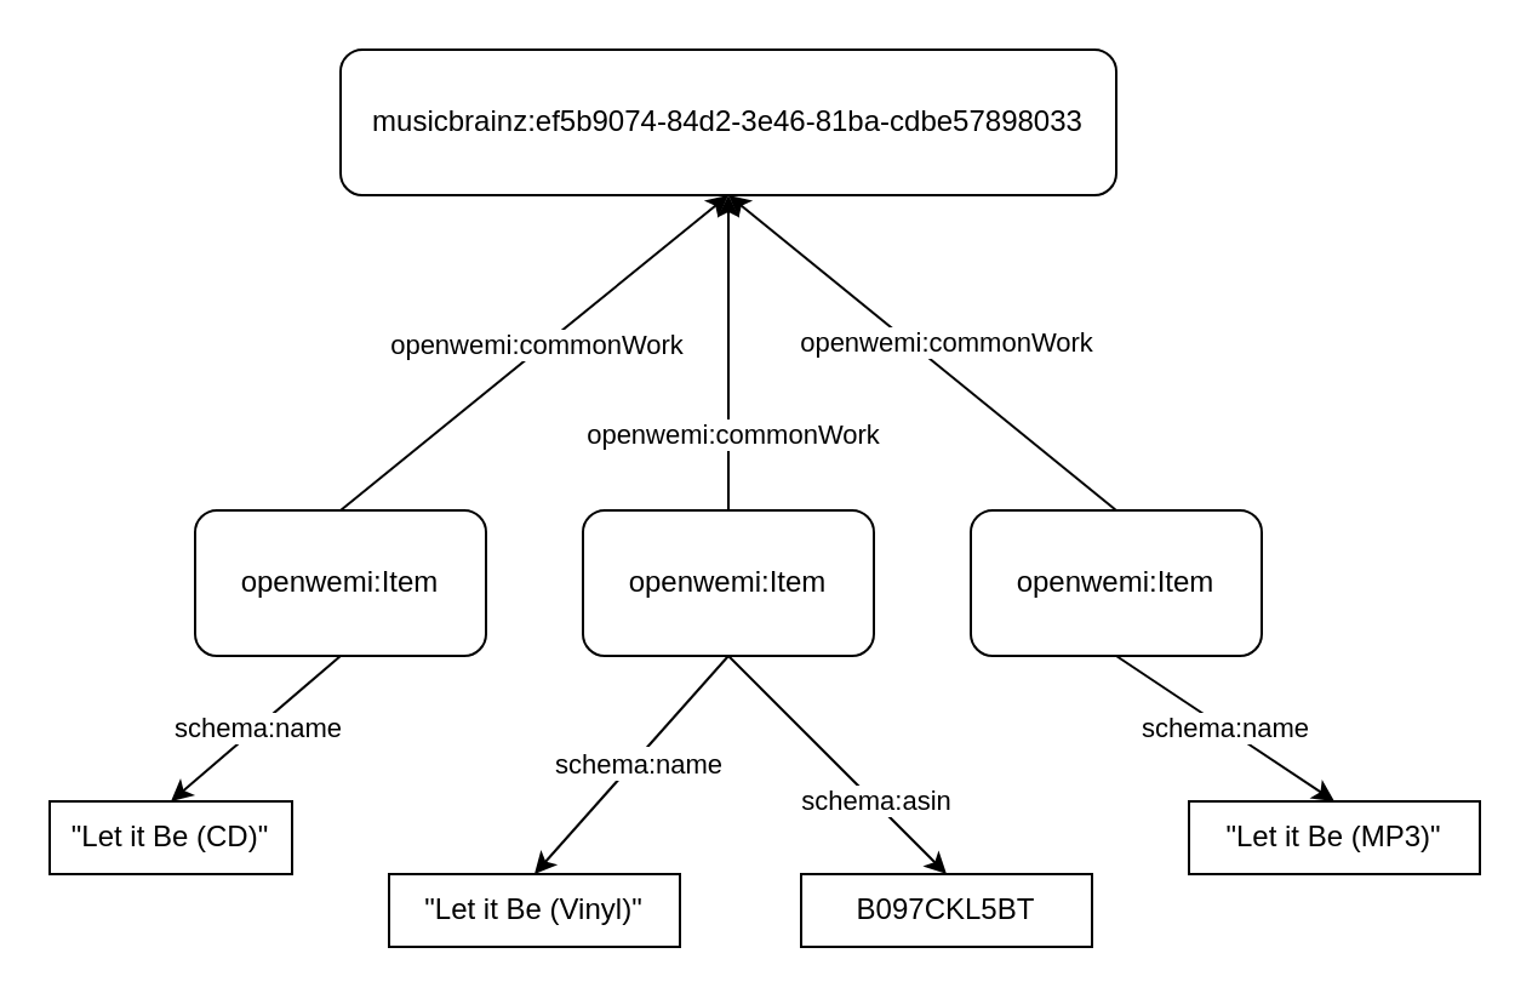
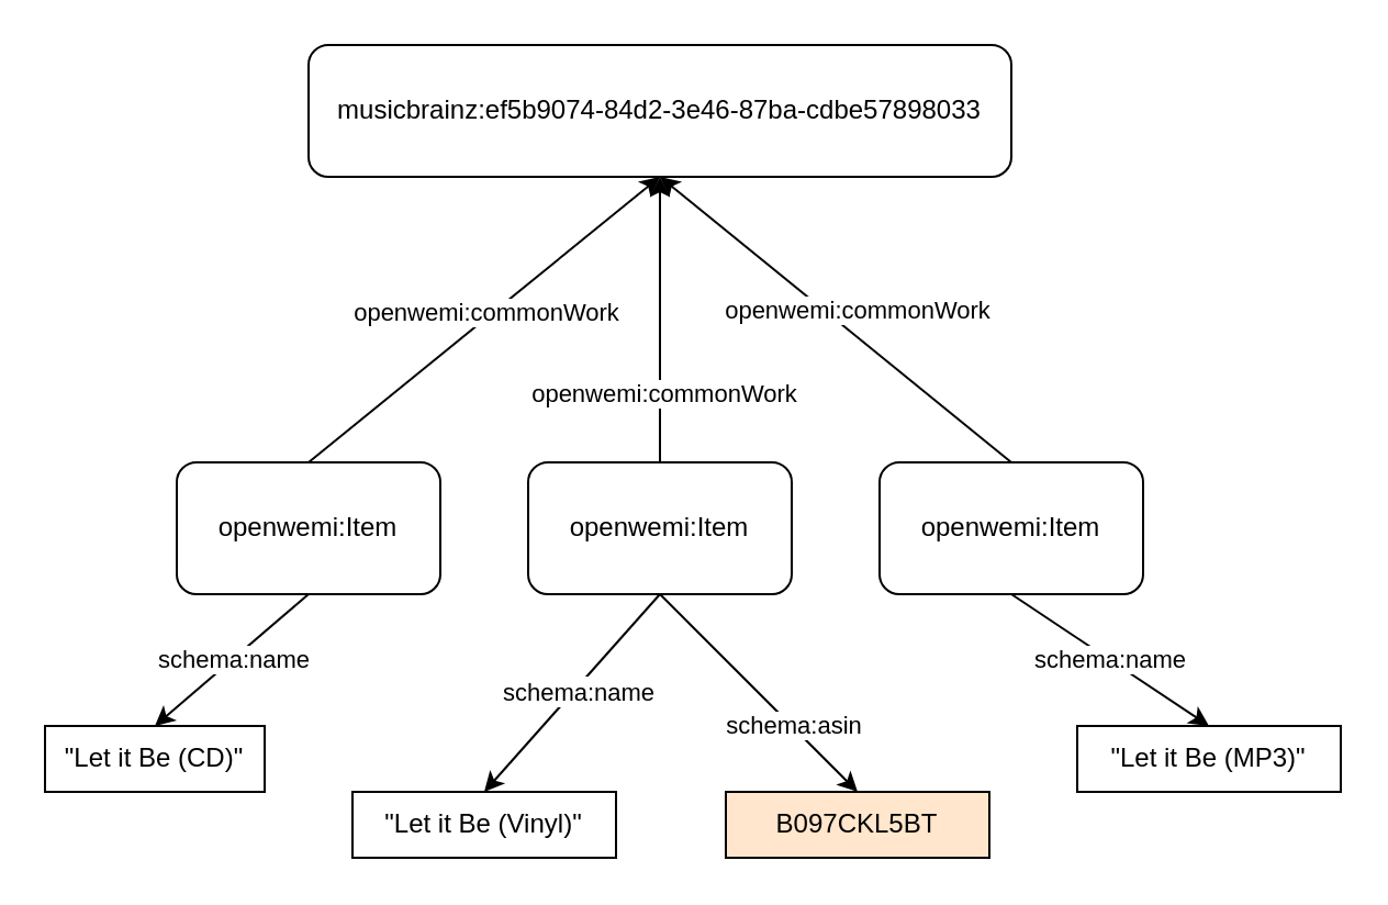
- <mxCell id="3" value="musicbrainz:ef5b9074-84d2-3e46-81ba-cdbe57898033" style="rounded=1;whiteSpace=wrap;html=1;" vertex="1" parent="1"><mxGeometry x="140" y="20" width="320" height="60" as="geometry" /></mxCell>
+ <mxCell id="3" value="musicbrainz:ef5b9074-84d2-3e46-87ba-cdbe57898033" style="rounded=1;whiteSpace=wrap;html=1;" vertex="1" parent="1"><mxGeometry x="140" y="20" width="320" height="60" as="geometry" /></mxCell>
- <mxCell id="16" value="B097CKL5BT" style="rounded=0;whiteSpace=wrap;html=1;" vertex="1" parent="1"><mxGeometry x="330" y="360" width="120" height="30" as="geometry" /></mxCell>
+ <mxCell id="16" value="B097CKL5BT" style="rounded=0;whiteSpace=wrap;html=1;fillColor=#ffe6cc;" vertex="1" parent="1"><mxGeometry x="330" y="360" width="120" height="30" as="geometry" /></mxCell>
